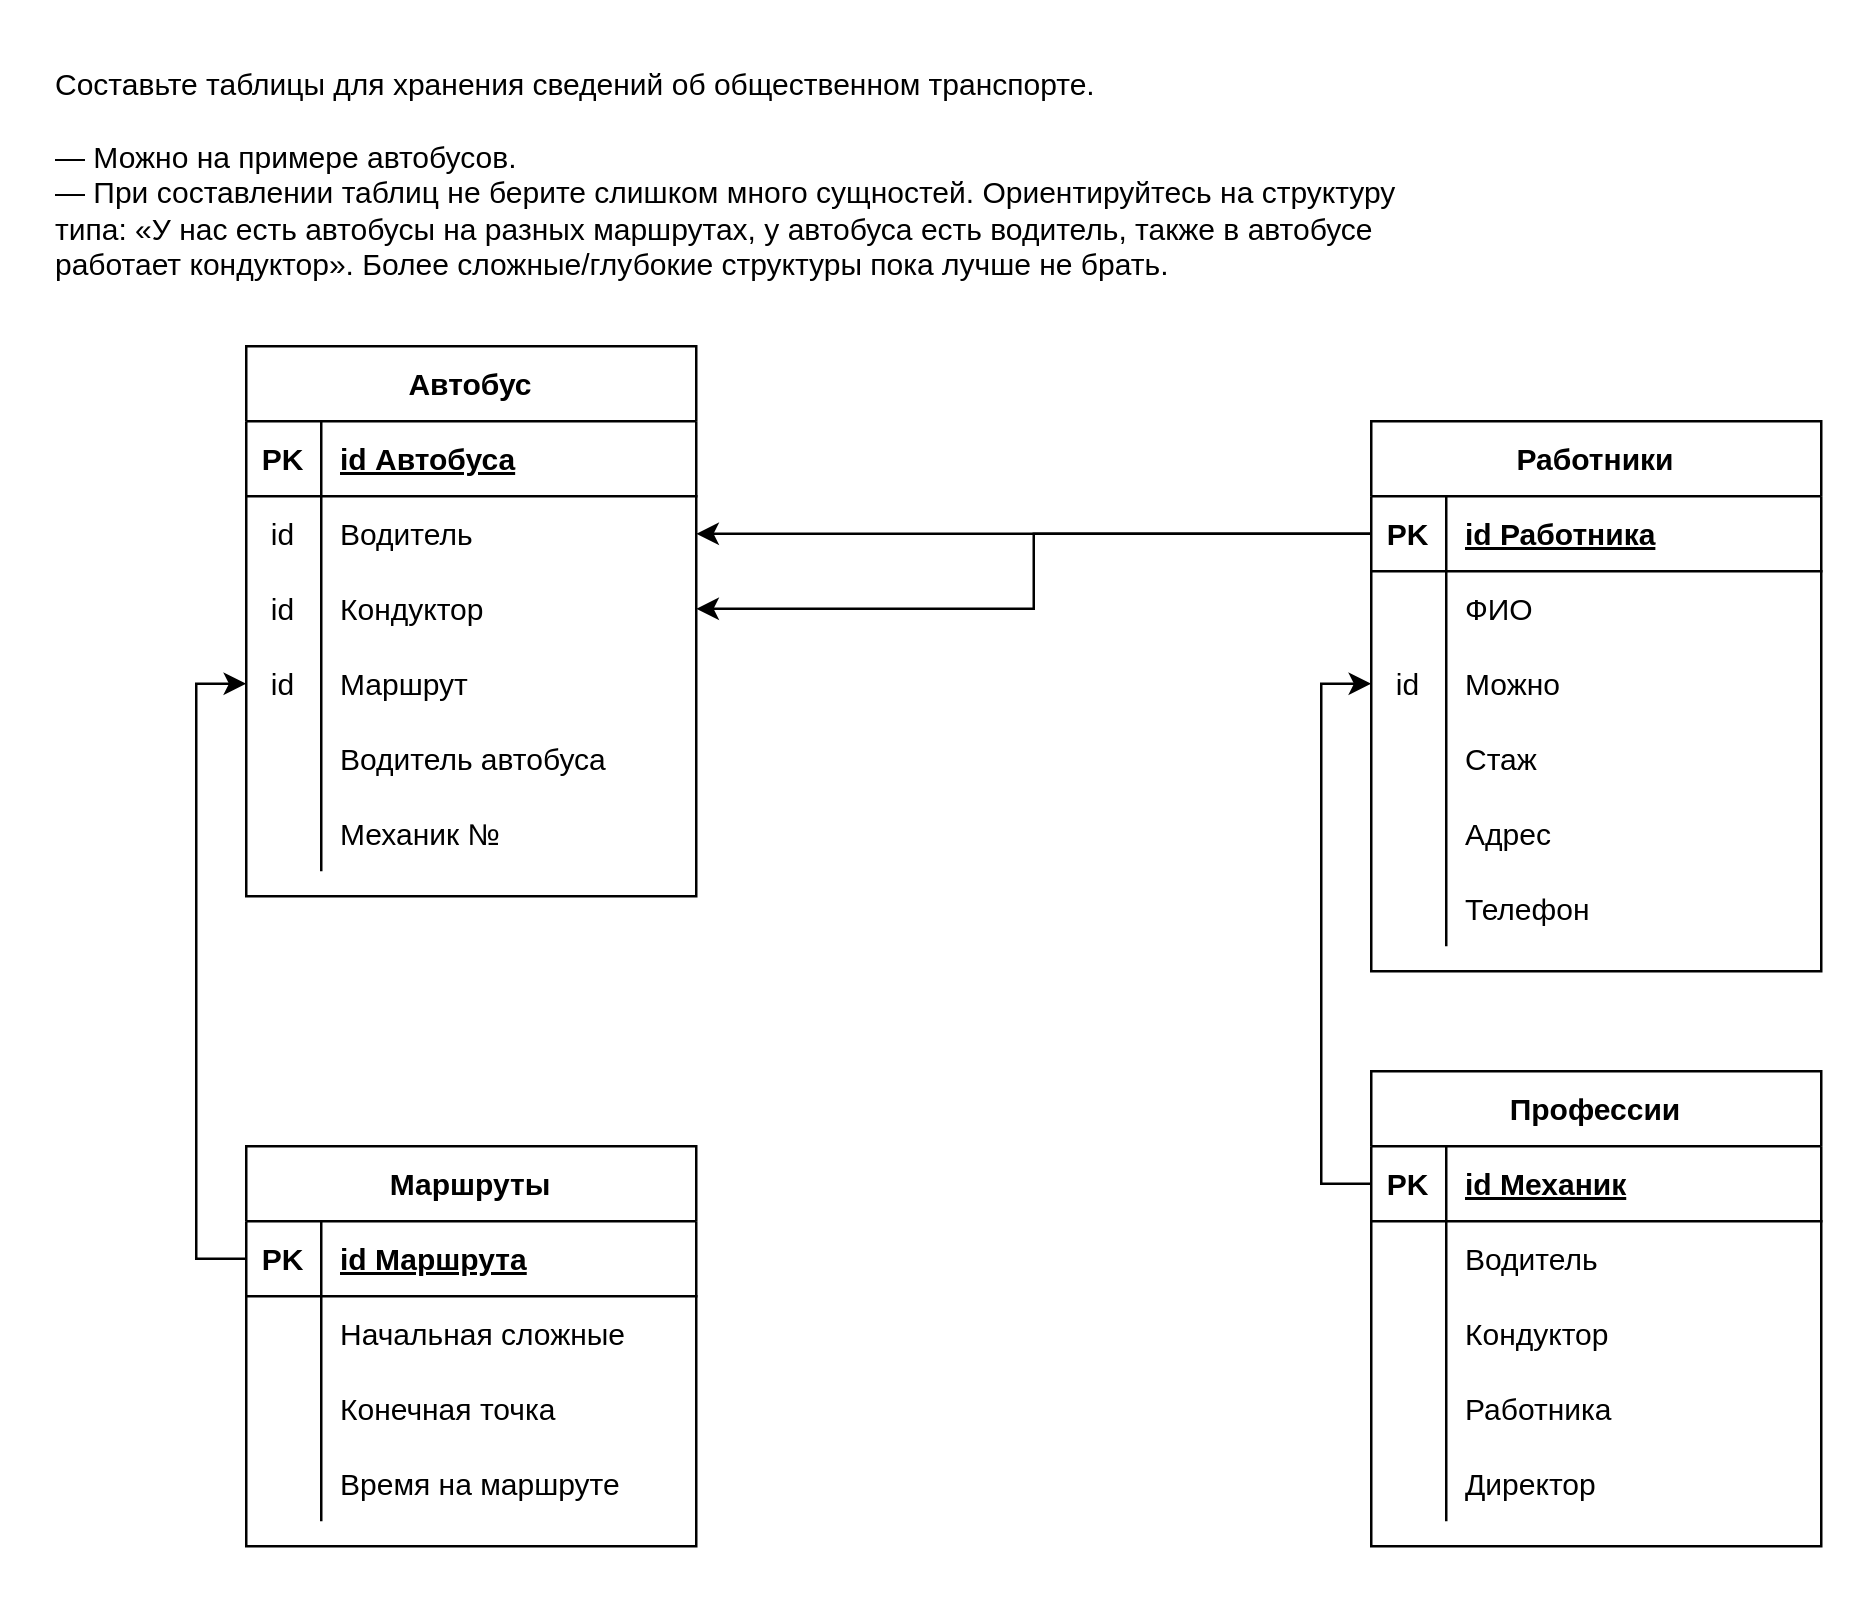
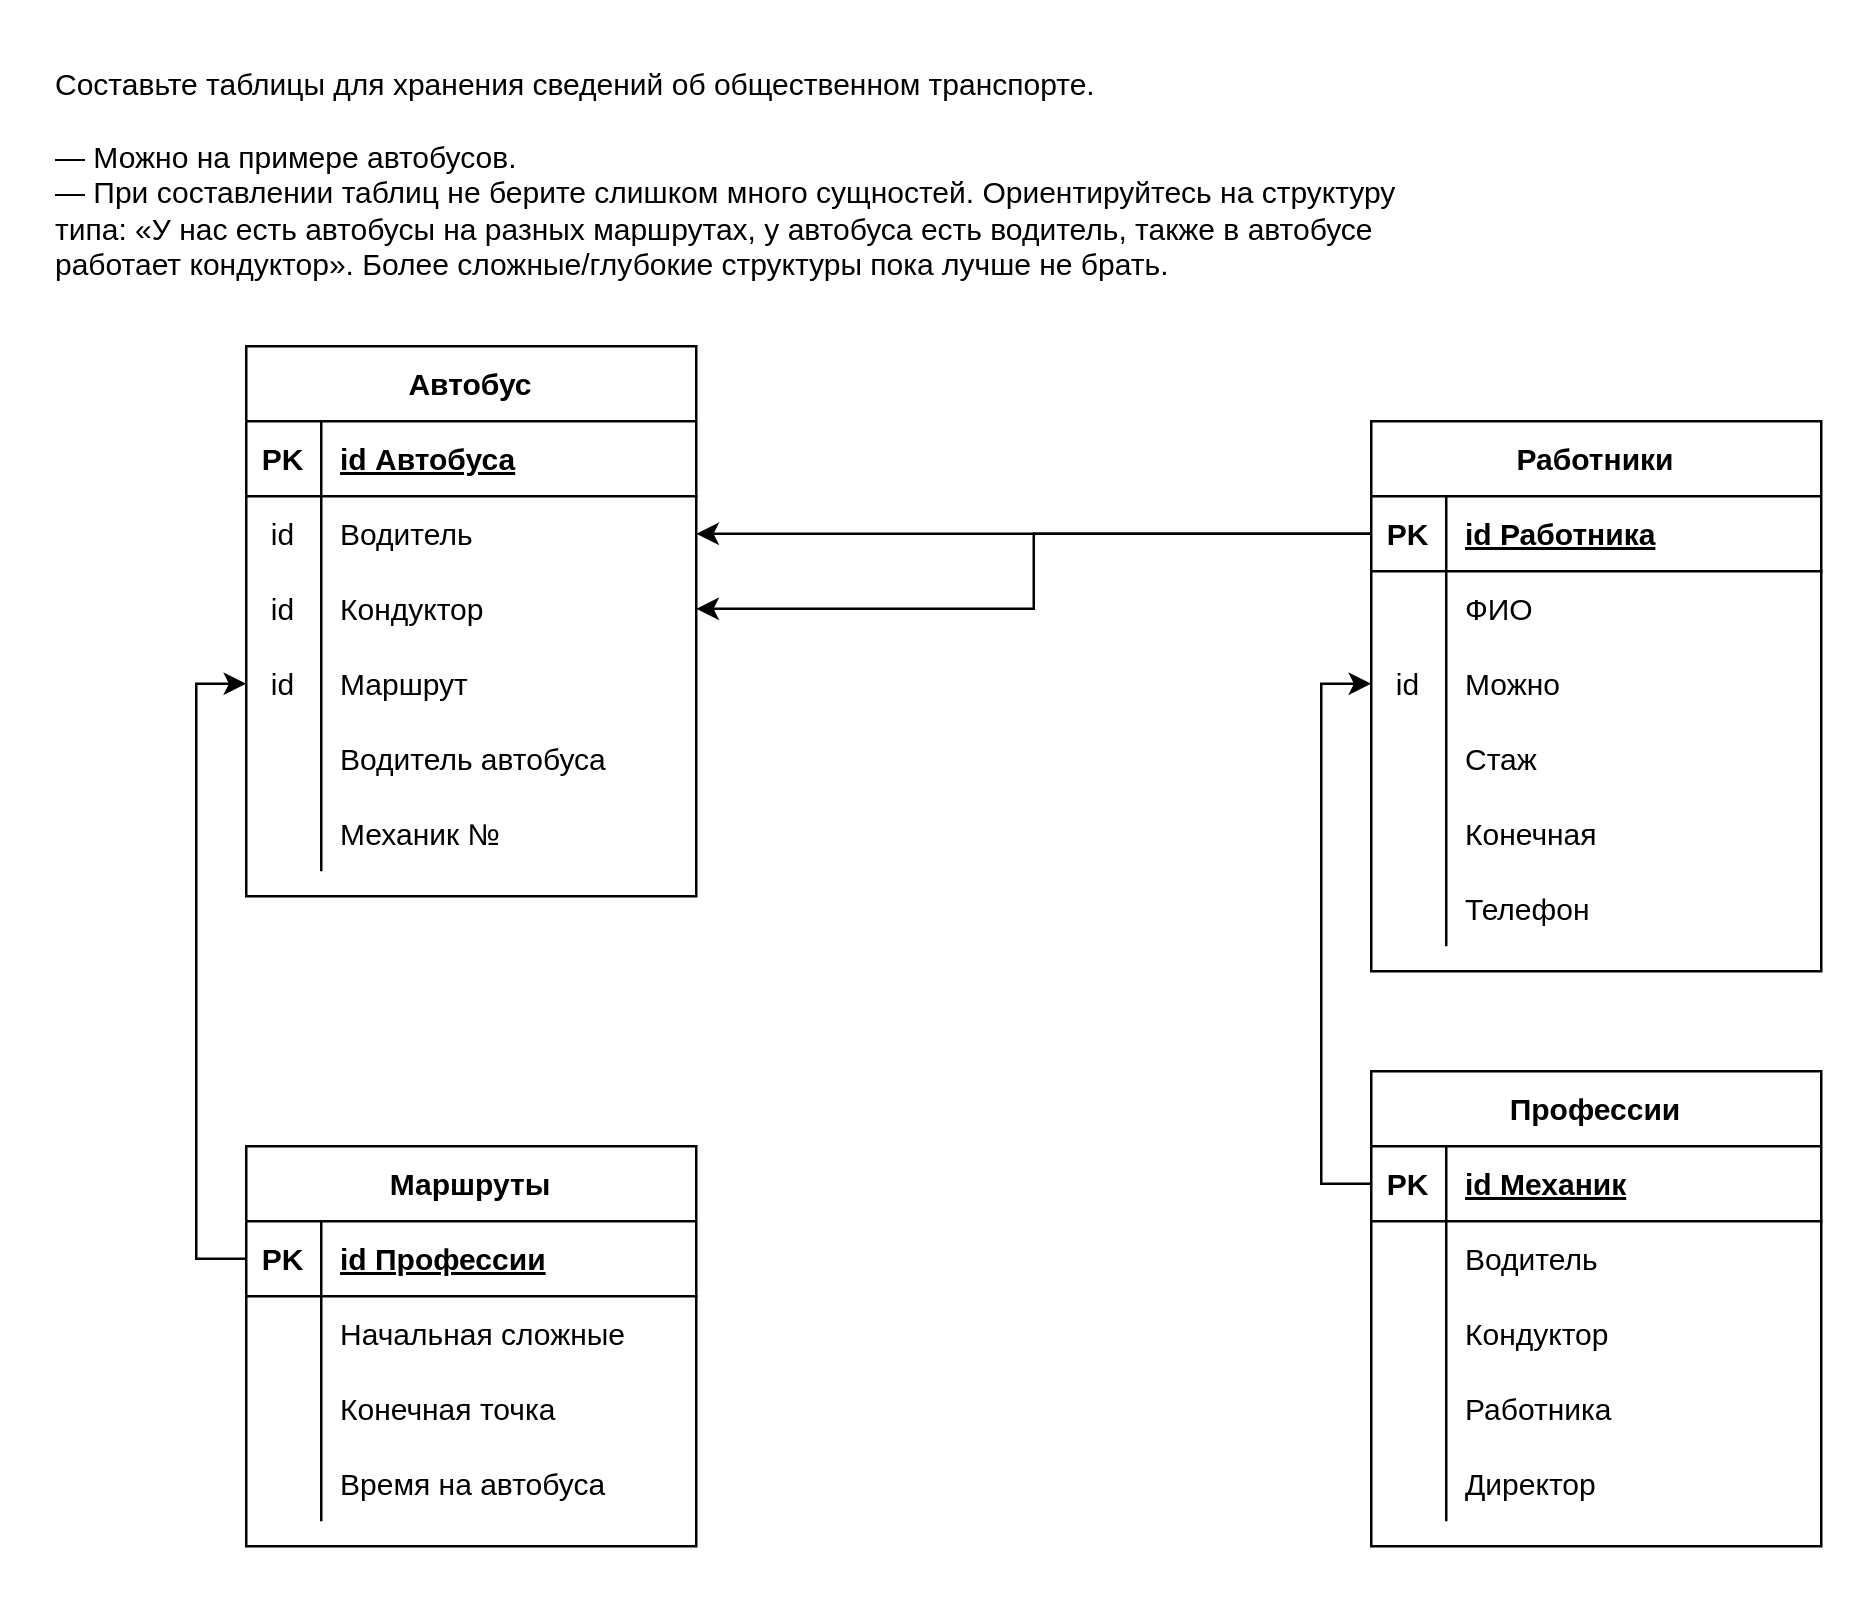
- <mxCell id="36" value="Адрес" style="shape=partialRectangle;connectable=0;fillColor=none;top=0;left=0;bottom=0;right=0;align=left;spacingLeft=6;overflow=hidden;fontFamily=Helvetica;fontColor=#000000;labelBackgroundColor=#FFFFFF;strokeColor=#000000;" parent="34" vertex="1"><mxGeometry x="30" width="150" height="30" as="geometry"><mxRectangle width="150" height="30" as="alternateBounds" /></mxGeometry></mxCell>
+ <mxCell id="36" value="Конечная" style="shape=partialRectangle;connectable=0;fillColor=none;top=0;left=0;bottom=0;right=0;align=left;spacingLeft=6;overflow=hidden;fontFamily=Helvetica;fontColor=#000000;labelBackgroundColor=#FFFFFF;strokeColor=#000000;" parent="34" vertex="1"><mxGeometry x="30" width="150" height="30" as="geometry"><mxRectangle width="150" height="30" as="alternateBounds" /></mxGeometry></mxCell>
- <mxCell id="61" value="id Маршрута" style="shape=partialRectangle;connectable=0;fillColor=none;top=0;left=0;bottom=0;right=0;align=left;spacingLeft=6;fontStyle=5;overflow=hidden;fontFamily=Helvetica;fontColor=#000000;labelBackgroundColor=#FFFFFF;strokeColor=#000000;" parent="59" vertex="1"><mxGeometry x="30" width="150" height="30" as="geometry"><mxRectangle width="150" height="30" as="alternateBounds" /></mxGeometry></mxCell>
+ <mxCell id="61" value="id Профессии" style="shape=partialRectangle;connectable=0;fillColor=none;top=0;left=0;bottom=0;right=0;align=left;spacingLeft=6;fontStyle=5;overflow=hidden;fontFamily=Helvetica;fontColor=#000000;labelBackgroundColor=#FFFFFF;strokeColor=#000000;" parent="59" vertex="1"><mxGeometry x="30" width="150" height="30" as="geometry"><mxRectangle width="150" height="30" as="alternateBounds" /></mxGeometry></mxCell>
- <mxCell id="70" value="Время на маршруте" style="shape=partialRectangle;connectable=0;fillColor=none;top=0;left=0;bottom=0;right=0;align=left;spacingLeft=6;overflow=hidden;fontFamily=Helvetica;fontColor=#000000;labelBackgroundColor=#FFFFFF;strokeColor=#000000;" parent="68" vertex="1"><mxGeometry x="30" width="150" height="30" as="geometry"><mxRectangle width="150" height="30" as="alternateBounds" /></mxGeometry></mxCell>
+ <mxCell id="70" value="Время на автобуса" style="shape=partialRectangle;connectable=0;fillColor=none;top=0;left=0;bottom=0;right=0;align=left;spacingLeft=6;overflow=hidden;fontFamily=Helvetica;fontColor=#000000;labelBackgroundColor=#FFFFFF;strokeColor=#000000;" parent="68" vertex="1"><mxGeometry x="30" width="150" height="30" as="geometry"><mxRectangle width="150" height="30" as="alternateBounds" /></mxGeometry></mxCell>
